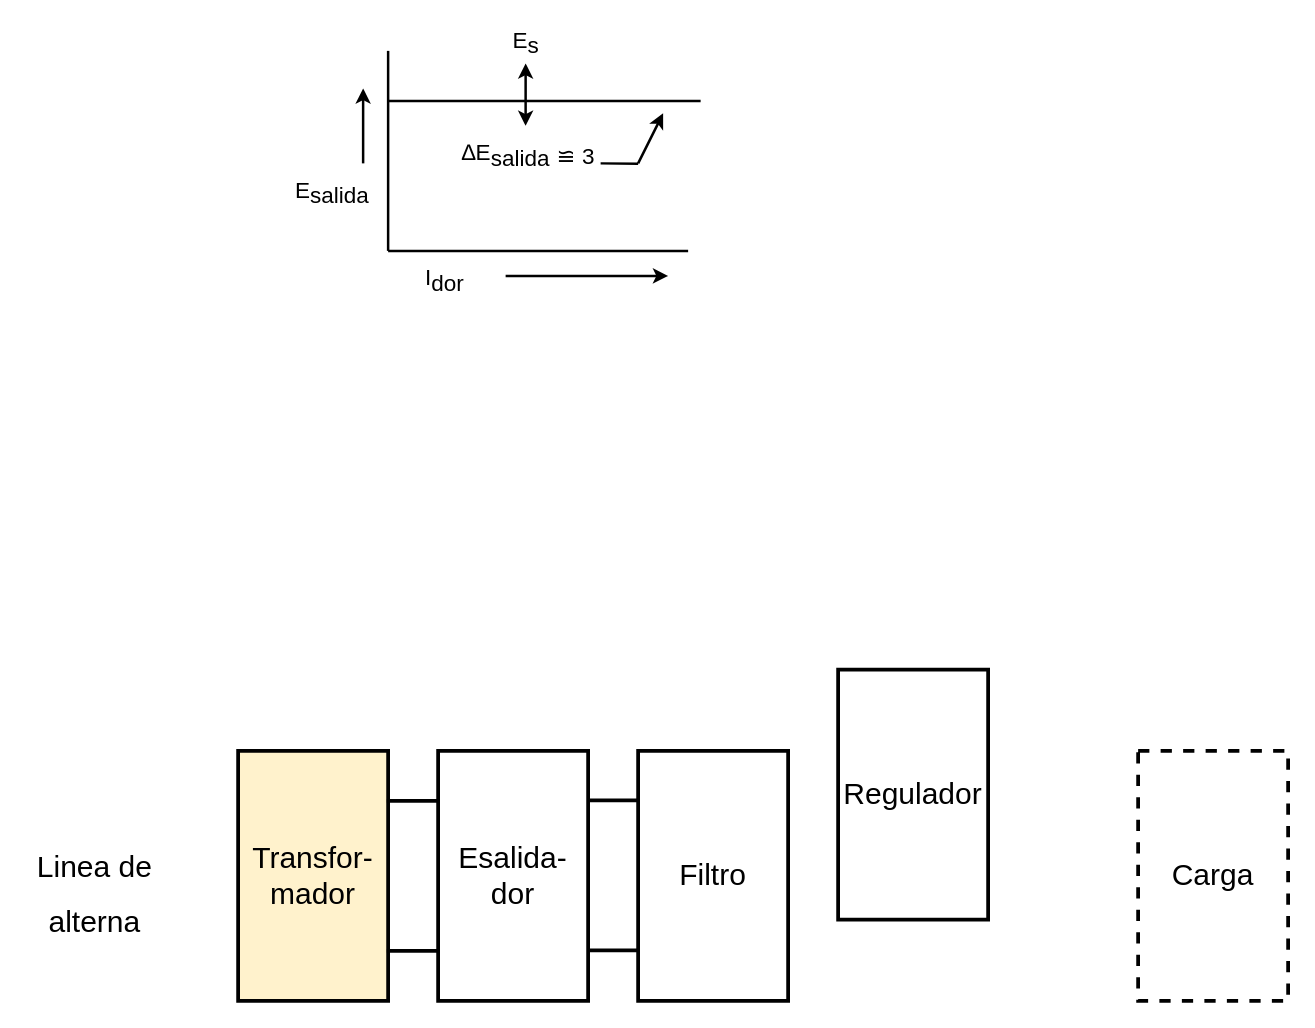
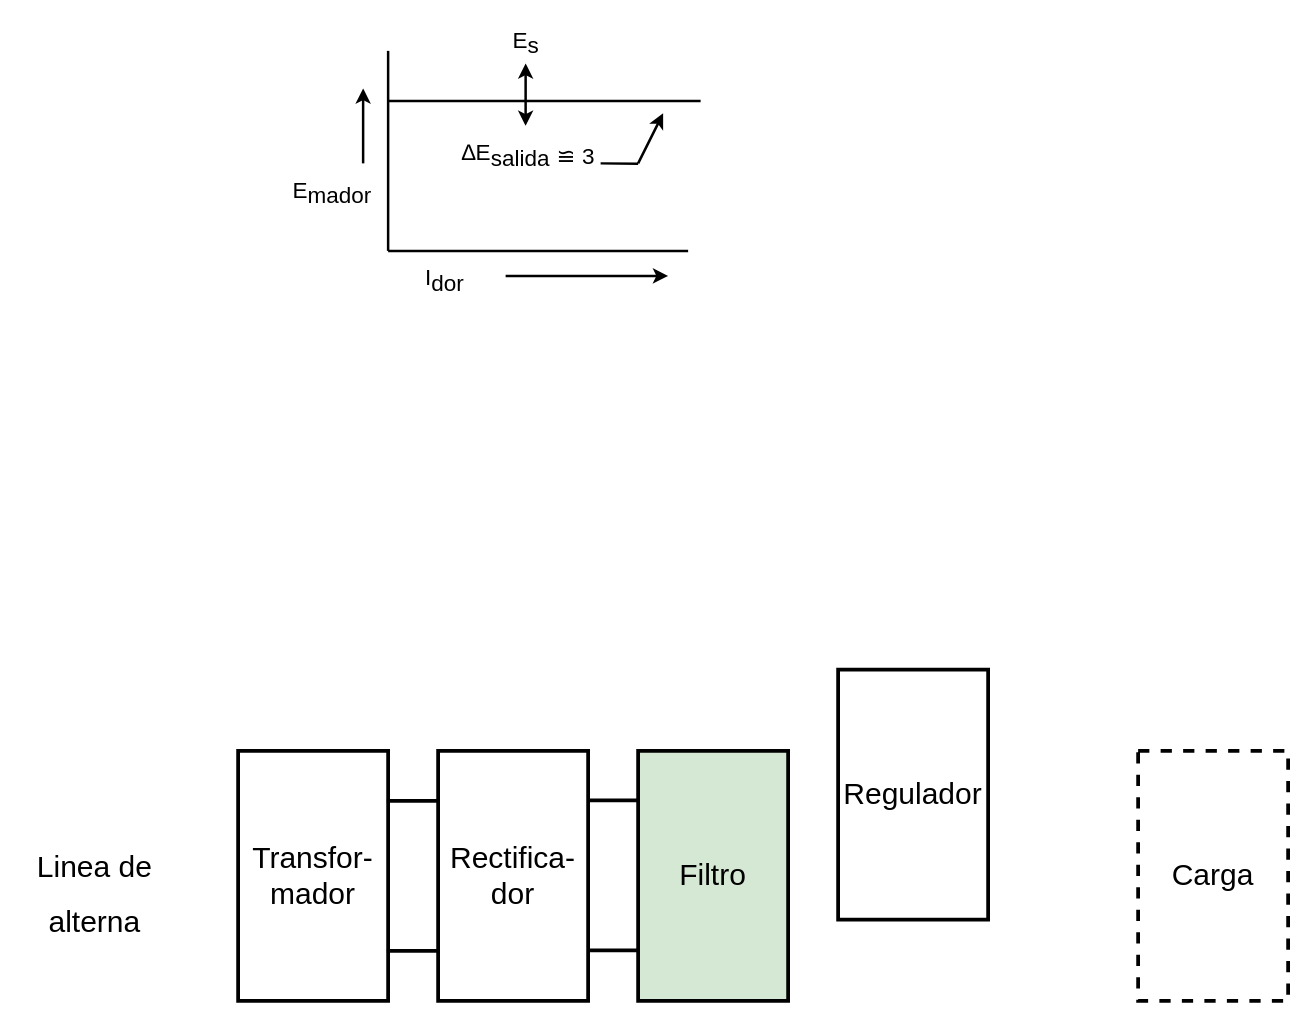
- <mxCell id="3" value="E&lt;sub style=&quot;font-size: 18px;&quot;&gt;salida&lt;/sub&gt;" style="text;html=1;align=center;verticalAlign=middle;resizable=0;points=[];autosize=1;strokeColor=none;fillColor=none;fontSize=18;" vertex="1" parent="1"><mxGeometry x="230" y="140" width="70" height="30" as="geometry" /></mxCell>
+ <mxCell id="3" value="E&lt;sub style=&quot;font-size: 18px;&quot;&gt;mador&lt;/sub&gt;" style="text;html=1;align=center;verticalAlign=middle;resizable=0;points=[];autosize=1;strokeColor=none;fillColor=none;fontSize=18;" vertex="1" parent="1"><mxGeometry x="230" y="140" width="70" height="30" as="geometry" /></mxCell>
- <mxCell id="16" value="Transfor-&lt;br&gt;mador" style="rounded=0;whiteSpace=wrap;html=1;fontSize=24;strokeWidth=3;fillColor=#fff2cc;" vertex="1" parent="1"><mxGeometry x="190" y="600" width="120" height="200" as="geometry" /></mxCell>
+ <mxCell id="16" value="Transfor-&lt;br&gt;mador" style="rounded=0;whiteSpace=wrap;html=1;fontSize=24;strokeWidth=3;" vertex="1" parent="1"><mxGeometry x="190" y="600" width="120" height="200" as="geometry" /></mxCell>
- <mxCell id="17" value="Esalida-dor" style="rounded=0;whiteSpace=wrap;html=1;fontSize=24;strokeWidth=3;" vertex="1" parent="1"><mxGeometry x="350" y="600" width="120" height="200" as="geometry" /></mxCell>
+ <mxCell id="17" value="Rectifica-dor" style="rounded=0;whiteSpace=wrap;html=1;fontSize=24;strokeWidth=3;" vertex="1" parent="1"><mxGeometry x="350" y="600" width="120" height="200" as="geometry" /></mxCell>
- <mxCell id="18" value="Filtro" style="rounded=0;whiteSpace=wrap;html=1;fontSize=24;strokeWidth=3;" vertex="1" parent="1"><mxGeometry x="510" y="600" width="120" height="200" as="geometry" /></mxCell>
+ <mxCell id="18" value="Filtro" style="rounded=0;whiteSpace=wrap;html=1;fontSize=24;strokeWidth=3;fillColor=#d5e8d4;" vertex="1" parent="1"><mxGeometry x="510" y="600" width="120" height="200" as="geometry" /></mxCell>
